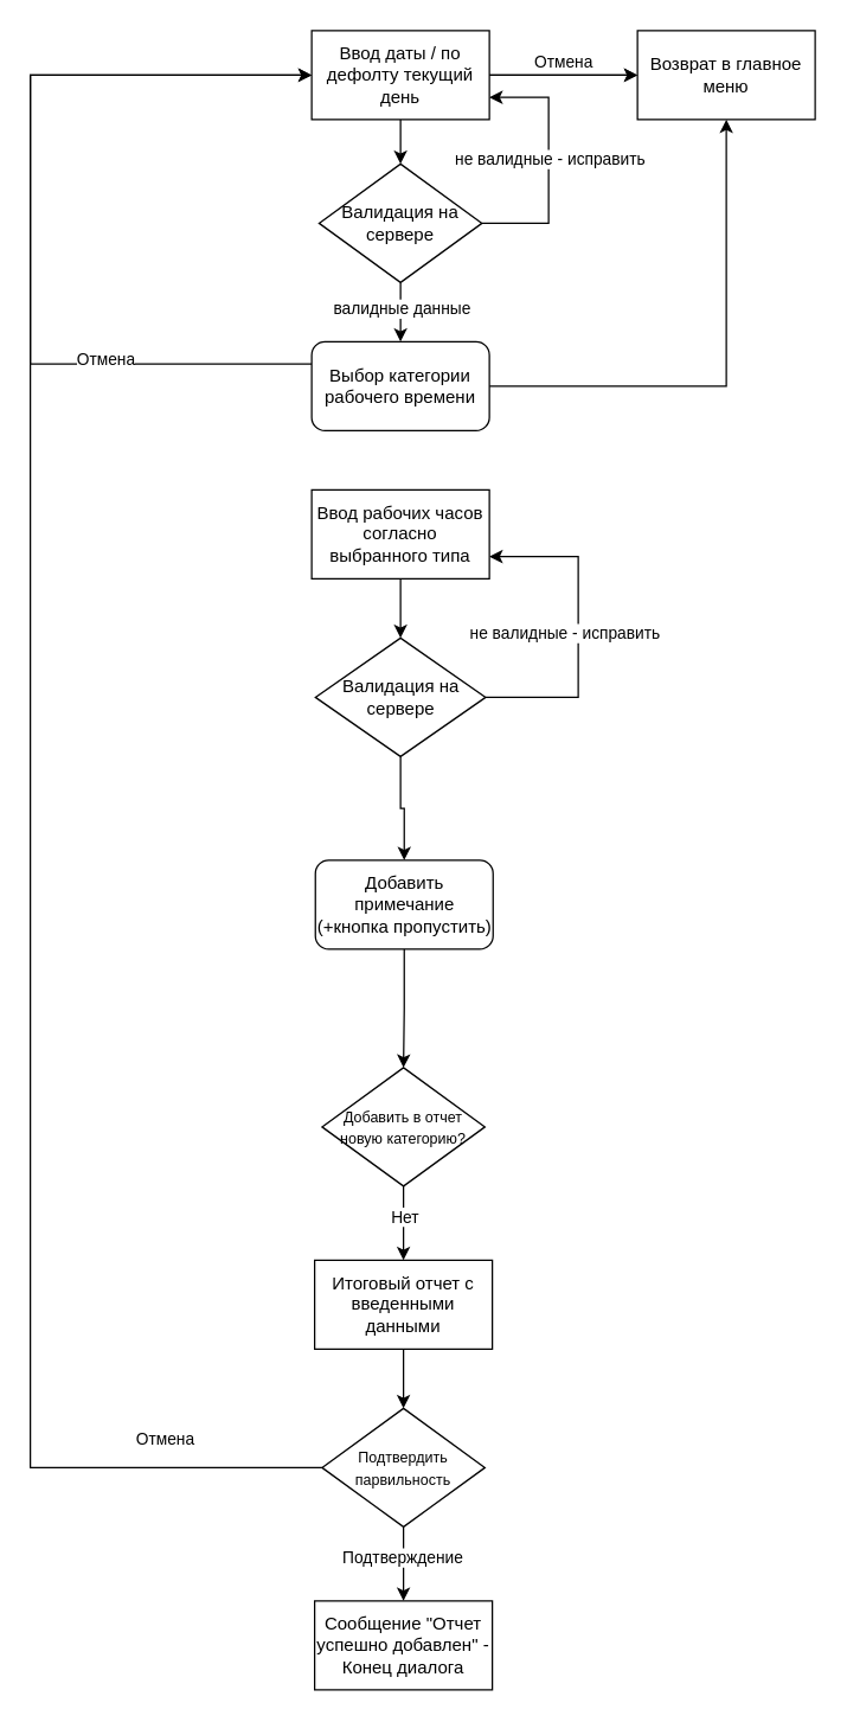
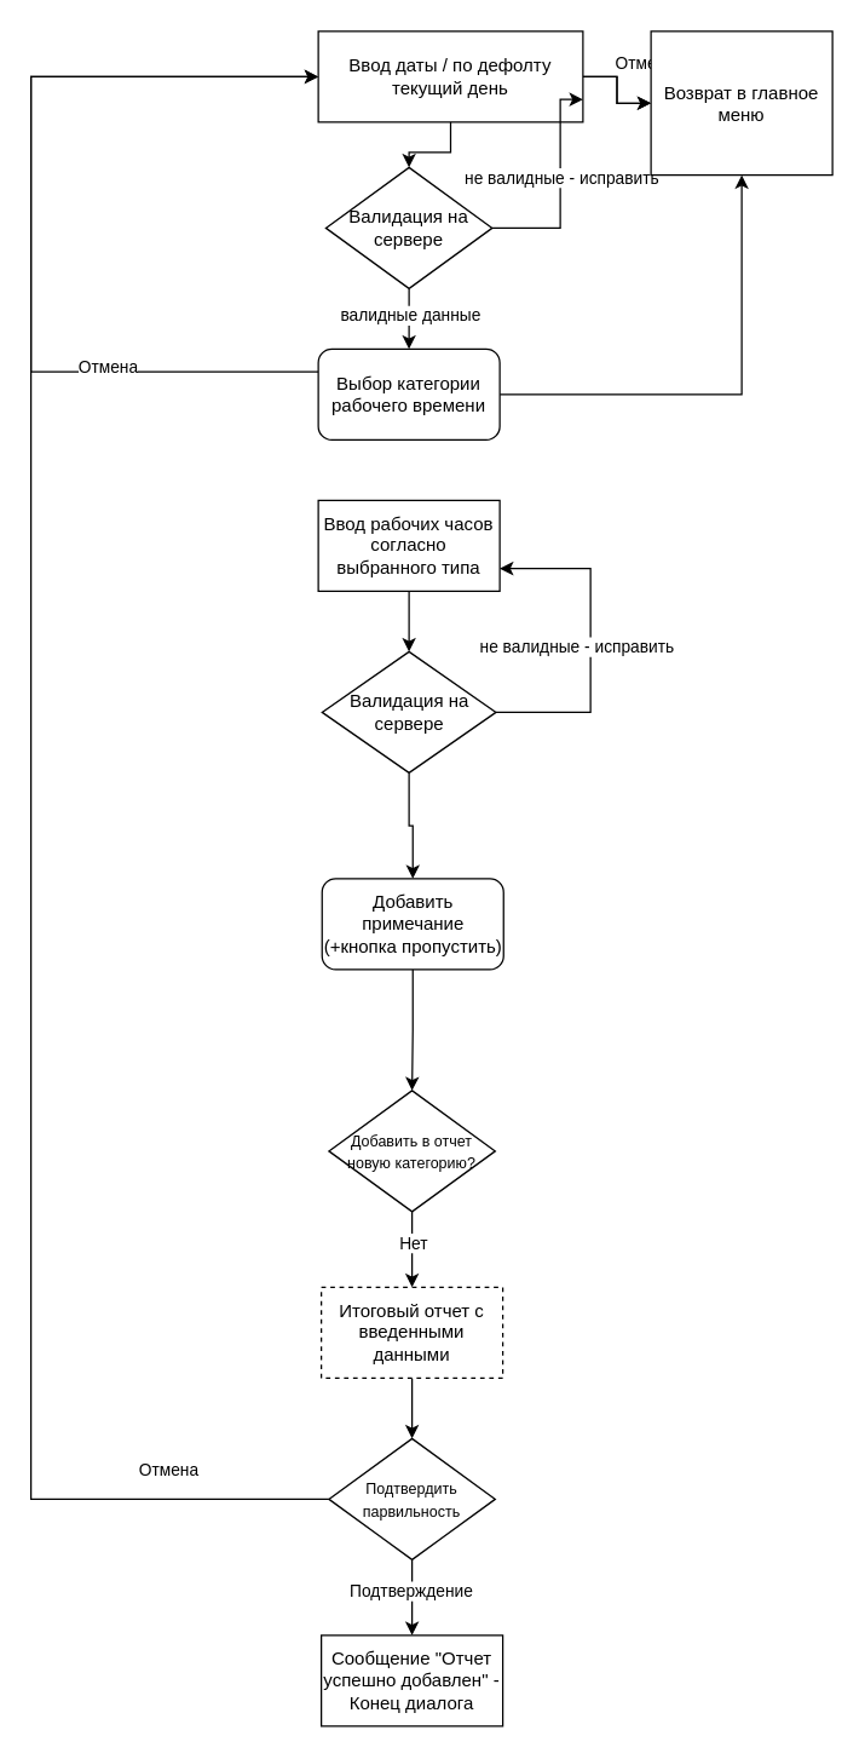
- <mxCell id="6" value="Ввод даты / по дефолту текущий день" style="rounded=0;whiteSpace=wrap;html=1;" parent="1" vertex="1"><mxGeometry x="210" y="20" width="120" height="60" as="geometry" /></mxCell>
+ <mxCell id="6" value="Ввод даты / по дефолту текущий день" style="rounded=0;whiteSpace=wrap;html=1;" parent="1" vertex="1"><mxGeometry x="210" y="20" width="175" height="60" as="geometry" /></mxCell>
- <mxCell id="33" value="Возврат в главное меню" style="whiteSpace=wrap;html=1;rounded=0;" parent="1" vertex="1"><mxGeometry x="430" y="20" width="120" height="60" as="geometry" /></mxCell>
+ <mxCell id="33" value="Возврат в главное меню" style="whiteSpace=wrap;html=1;rounded=0;" parent="1" vertex="1"><mxGeometry x="430" y="20" width="120" height="95" as="geometry" /></mxCell>
- <mxCell id="26" value="Итоговый отчет с введенными данными" style="whiteSpace=wrap;html=1;rounded=0;" parent="1" vertex="1"><mxGeometry x="212" y="850" width="120" height="60" as="geometry" /></mxCell>
+ <mxCell id="26" value="Итоговый отчет с введенными данными" style="whiteSpace=wrap;html=1;rounded=0;dashed=1;" parent="1" vertex="1"><mxGeometry x="212" y="850" width="120" height="60" as="geometry" /></mxCell>
